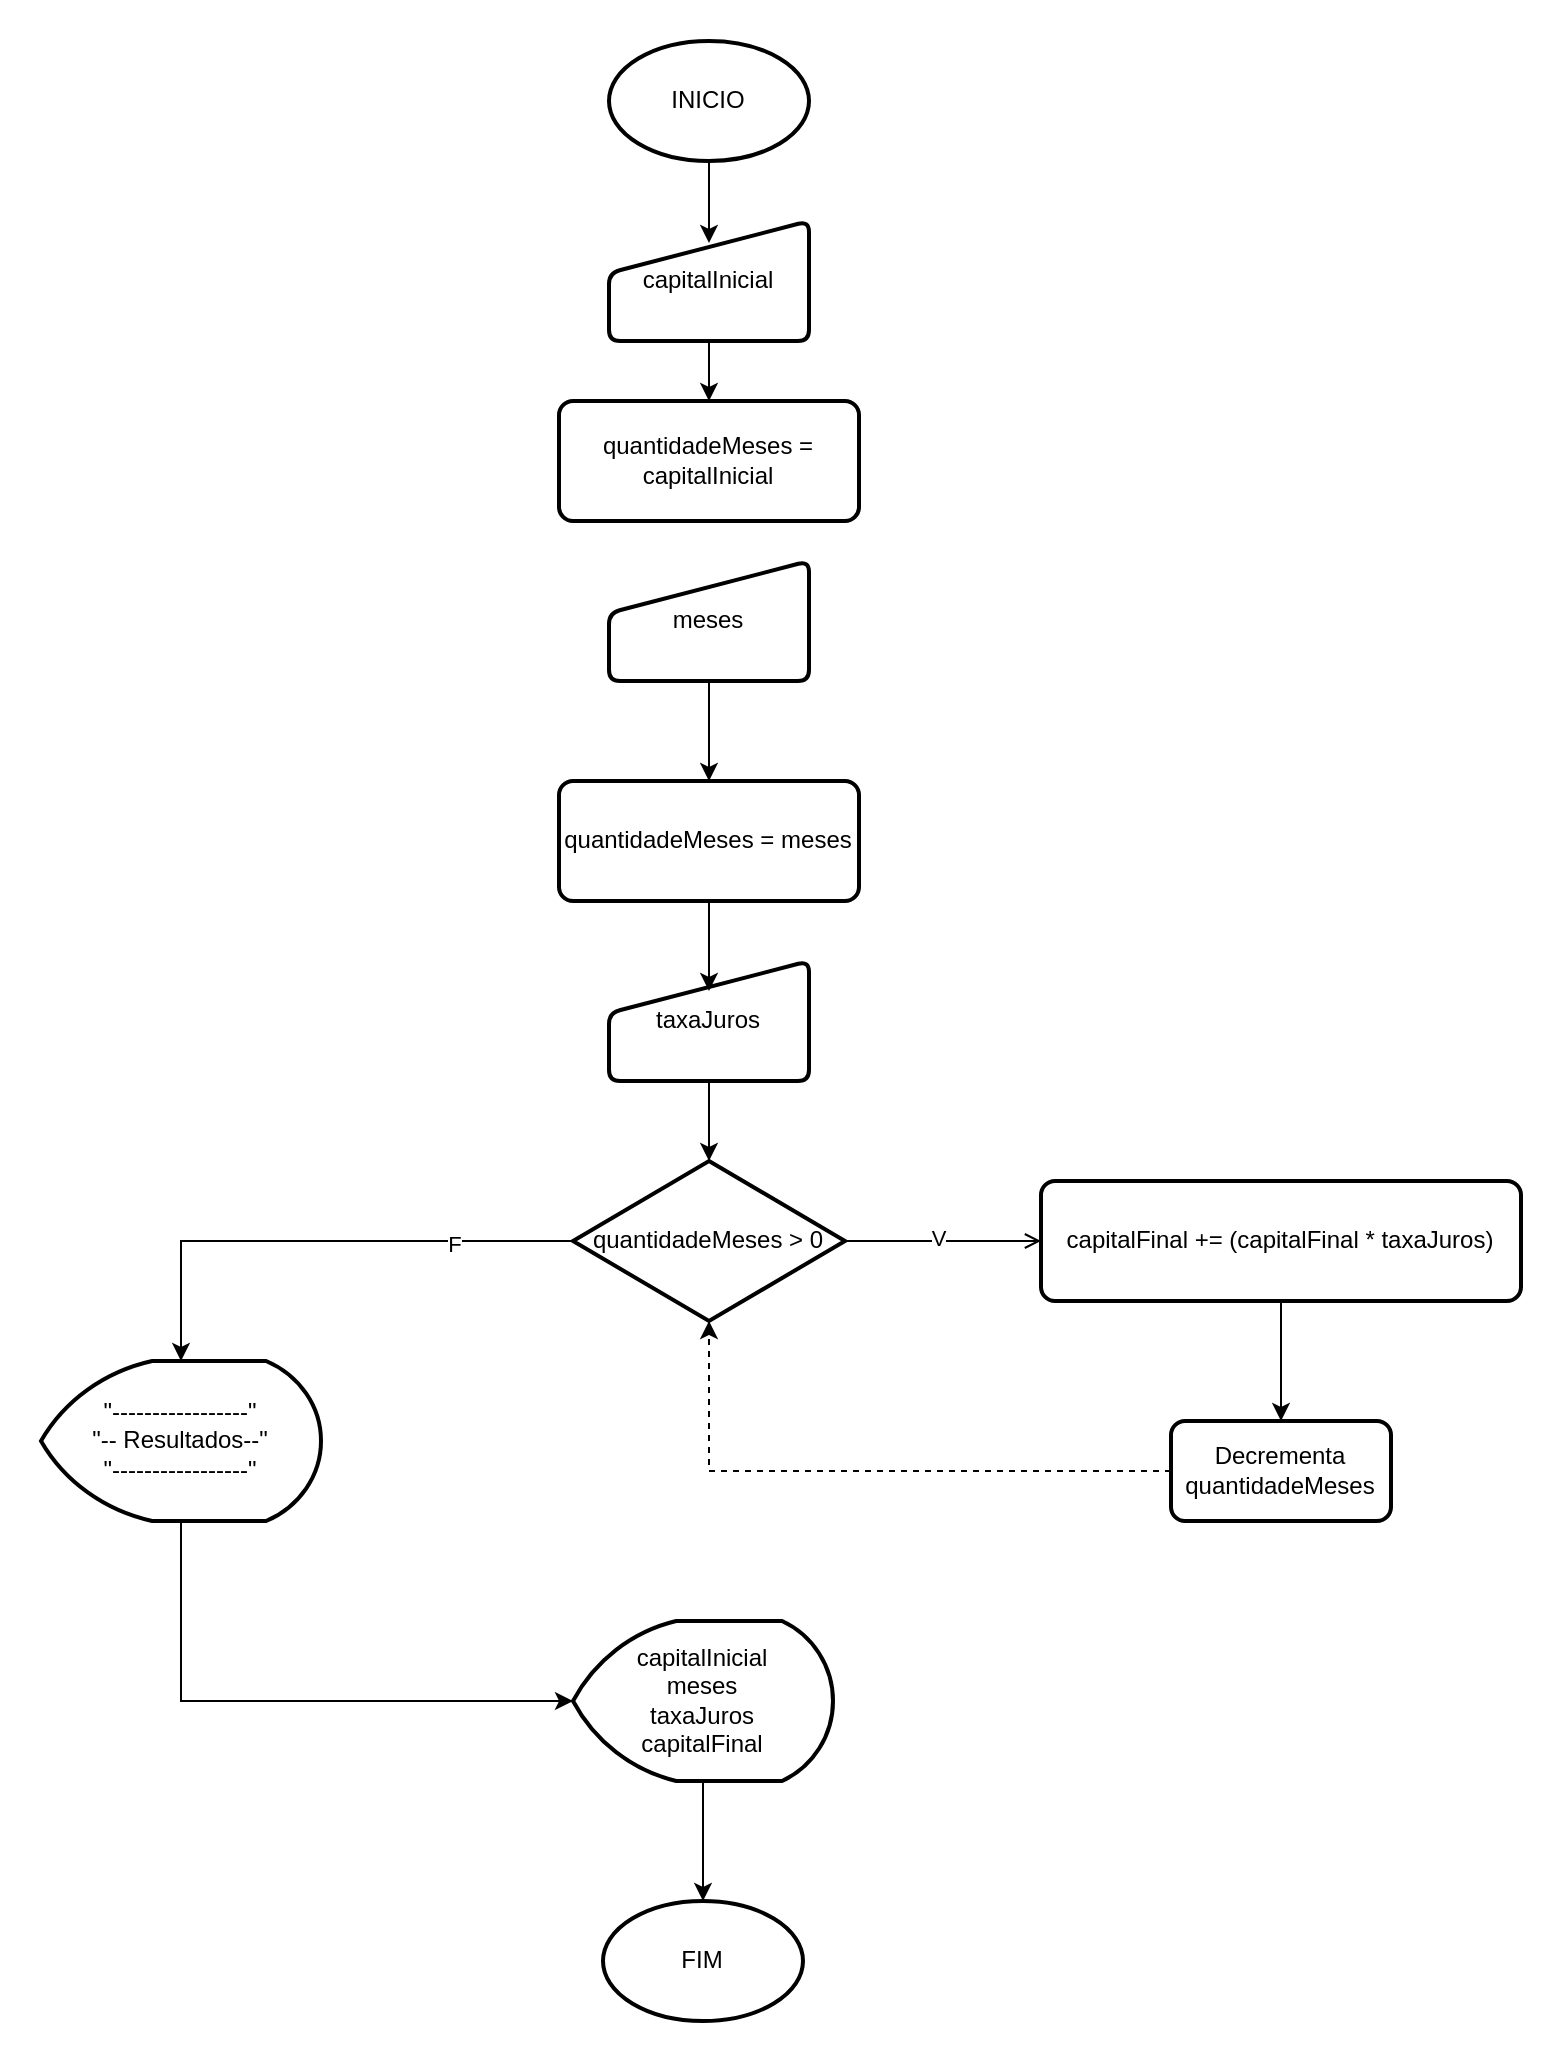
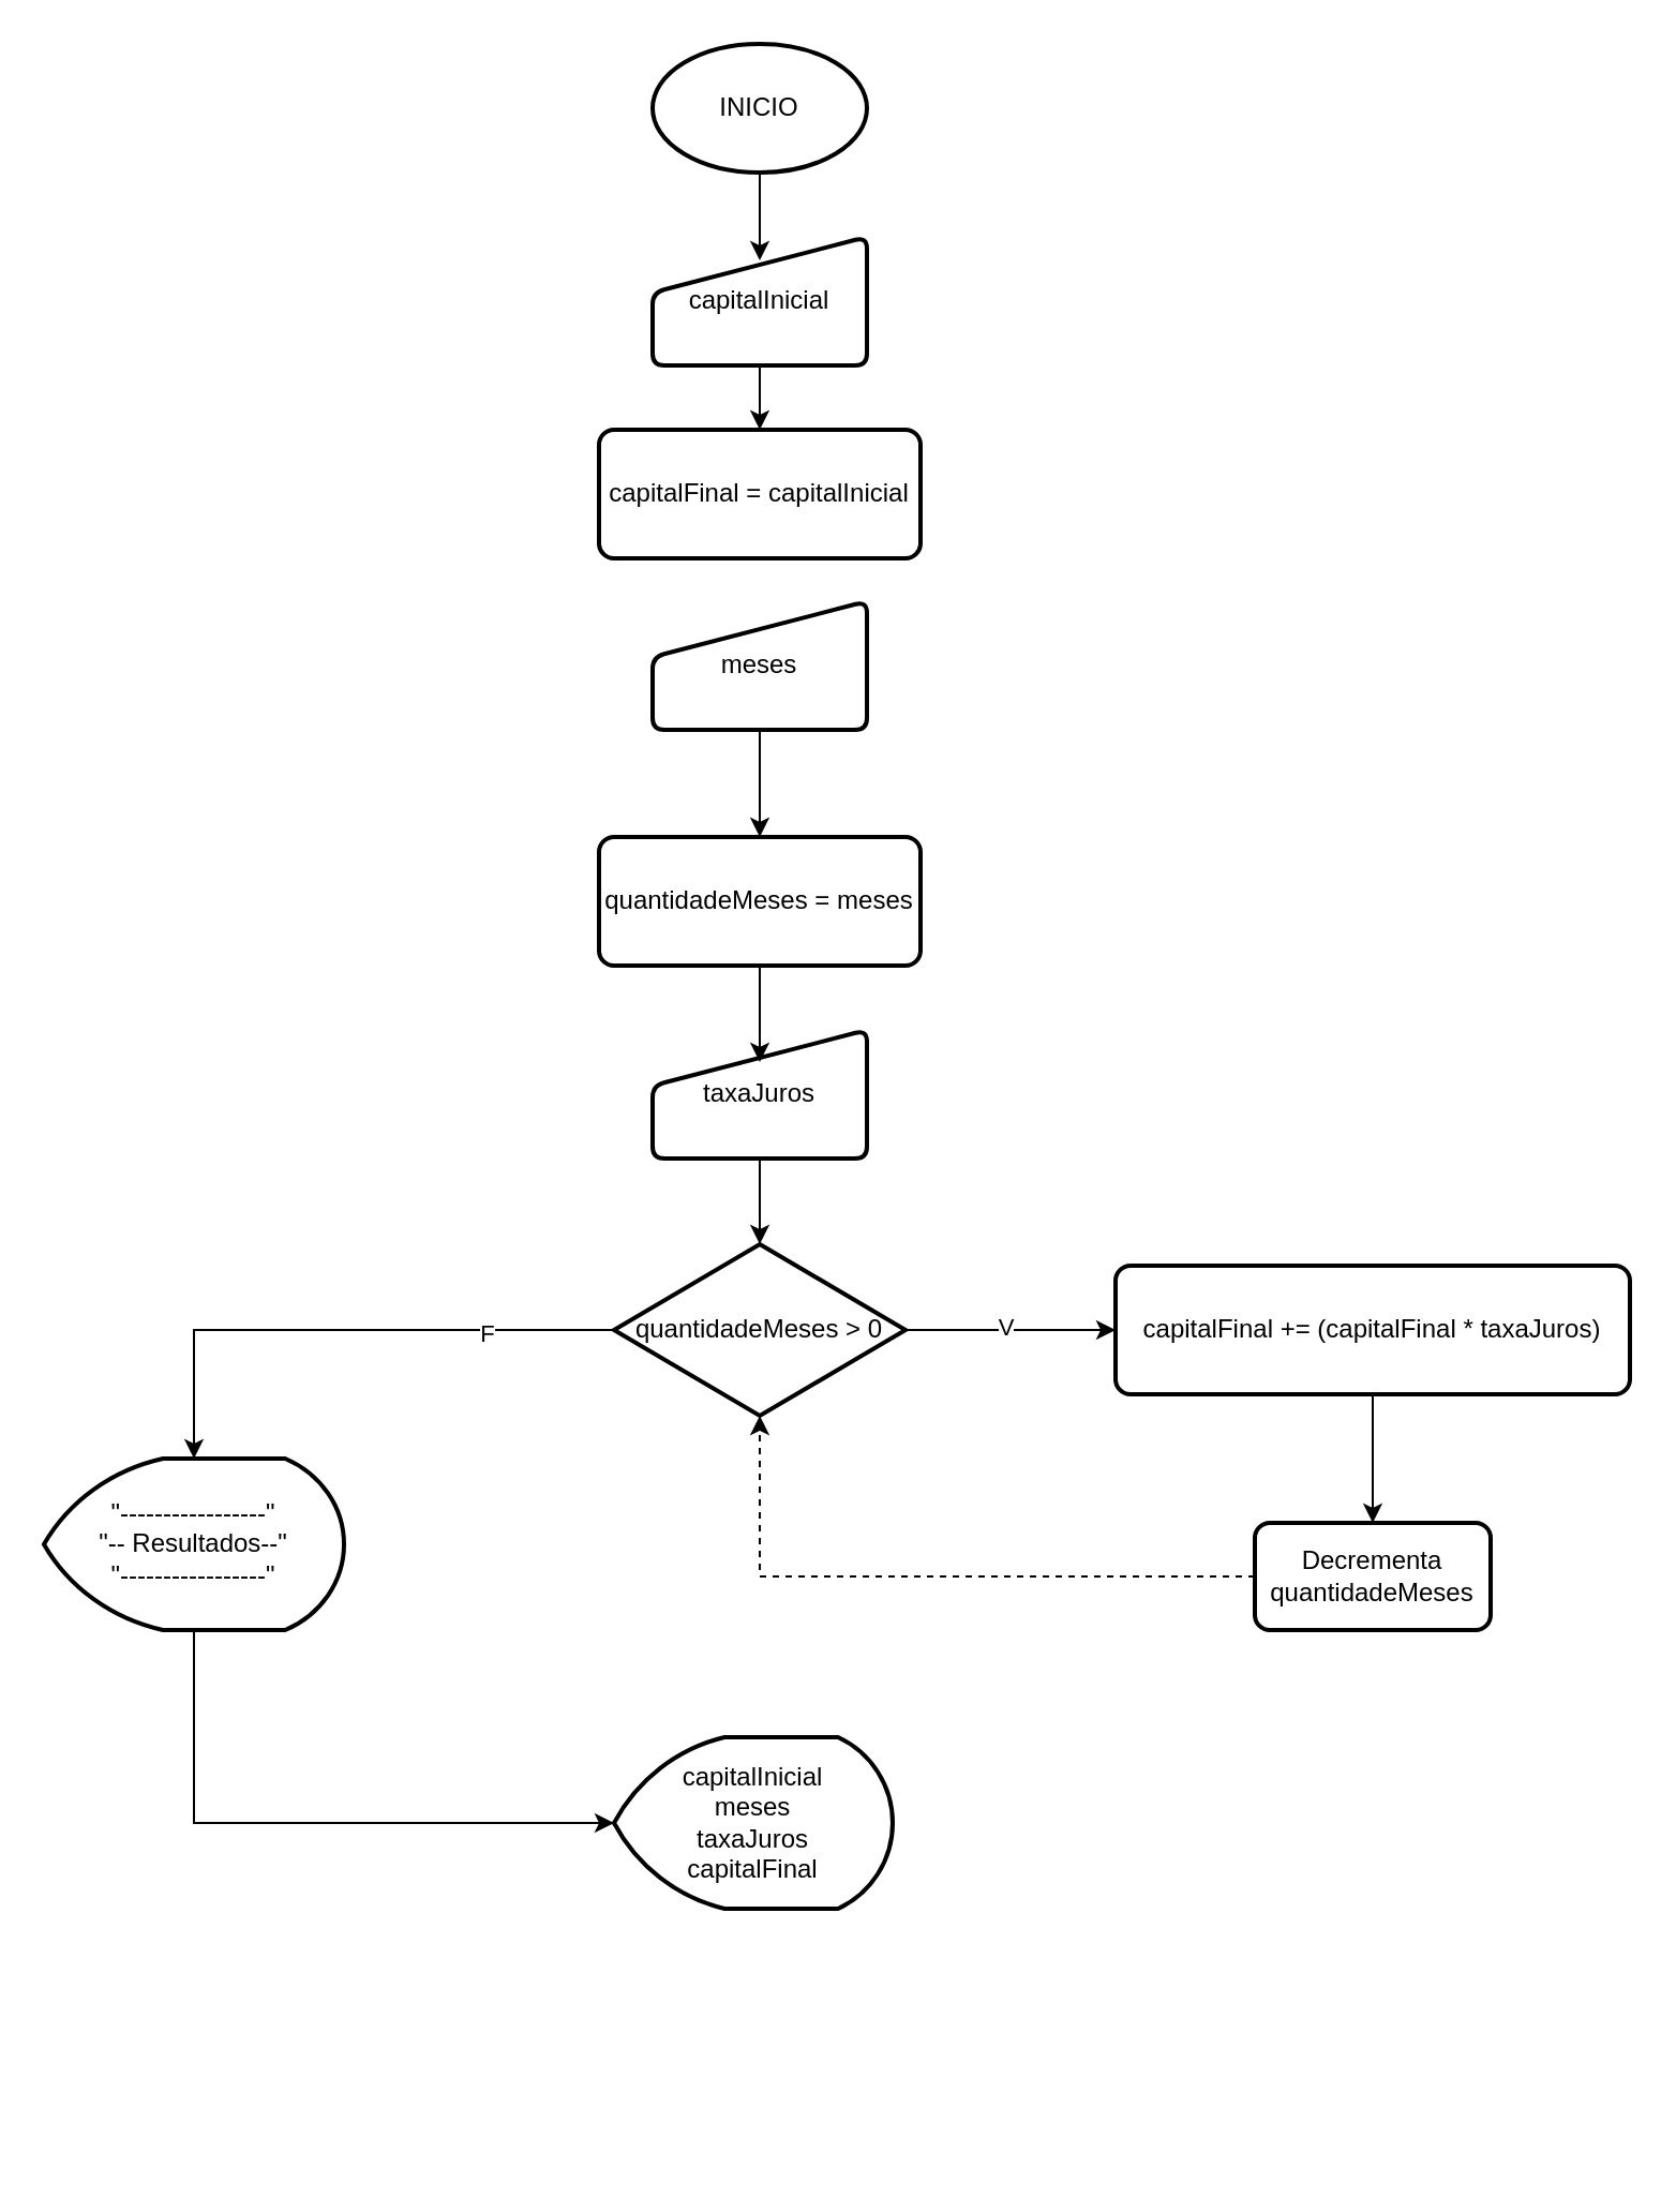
- <mxCell id="15" value="quantidadeMeses = capitalInicial" style="rounded=1;whiteSpace=wrap;html=1;absoluteArcSize=1;arcSize=14;strokeWidth=2;" vertex="1" parent="1"><mxGeometry x="279" y="200" width="150" height="60" as="geometry" /></mxCell>
+ <mxCell id="15" value="capitalFinal = capitalInicial" style="rounded=1;whiteSpace=wrap;html=1;absoluteArcSize=1;arcSize=14;strokeWidth=2;" vertex="1" parent="1"><mxGeometry x="279" y="200" width="150" height="60" as="geometry" /></mxCell>
- <mxCell id="9" style="edgeStyle=orthogonalEdgeStyle;rounded=0;orthogonalLoop=1;jettySize=auto;html=1;entryX=0;entryY=0.5;entryDx=0;entryDy=0;endArrow=open;" edge="1" parent="1" source="11" target="14"><mxGeometry relative="1" as="geometry" /></mxCell>
+ <mxCell id="9" style="edgeStyle=orthogonalEdgeStyle;rounded=0;orthogonalLoop=1;jettySize=auto;html=1;entryX=0;entryY=0.5;entryDx=0;entryDy=0;" edge="1" parent="1" source="11" target="14"><mxGeometry relative="1" as="geometry" /></mxCell>
- <mxCell id="23" style="edgeStyle=orthogonalEdgeStyle;rounded=0;orthogonalLoop=1;jettySize=auto;html=1;" edge="1" parent="1" source="24" target="3"><mxGeometry relative="1" as="geometry" /></mxCell>
- <mxCell id="3" value="FIM" style="strokeWidth=2;html=1;shape=mxgraph.flowchart.start_1;whiteSpace=wrap;" vertex="1" parent="1"><mxGeometry x="301" y="950" width="100" height="60" as="geometry" /></mxCell>
